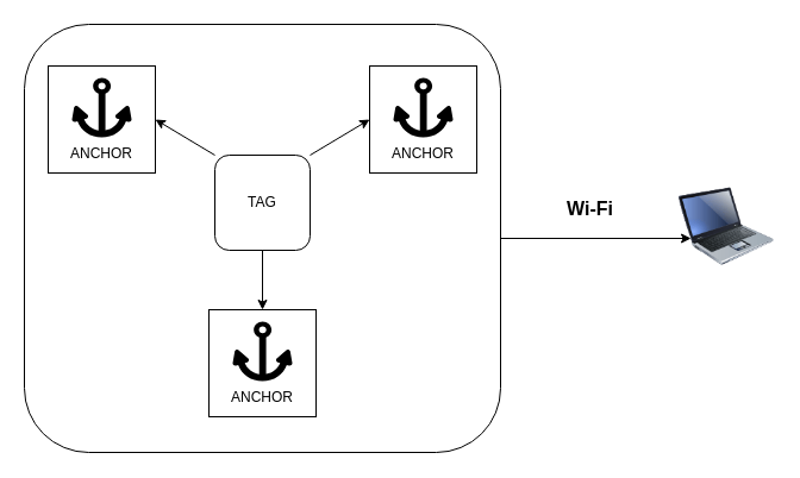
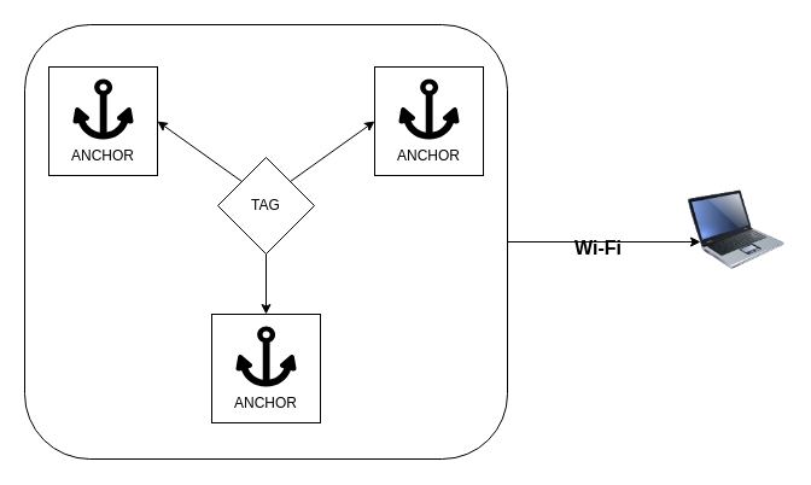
- <mxCell id="2" value="TAG" style="whiteSpace=wrap;html=1;rounded=1;" vertex="1" parent="1"><mxGeometry x="180" y="130" width="80" height="80" as="geometry" /></mxCell>
+ <mxCell id="2" value="TAG" style="rhombus;whiteSpace=wrap;html=1;" vertex="1" parent="1"><mxGeometry x="180" y="130" width="80" height="80" as="geometry" /></mxCell>
- <mxCell id="8" value="&lt;b&gt;&lt;font style=&quot;font-size: 16px;&quot;&gt;Wi-Fi&lt;/font&gt;&lt;/b&gt;" style="text;html=1;align=center;verticalAlign=middle;resizable=0;points=[];autosize=1;strokeColor=none;fillColor=none;" vertex="1" parent="1"><mxGeometry x="465" y="160" width="60" height="30" as="geometry" /></mxCell>
+ <mxCell id="8" value="&lt;b&gt;&lt;font style=&quot;font-size: 16px;&quot;&gt;Wi-Fi&lt;/font&gt;&lt;/b&gt;" style="text;html=1;align=center;verticalAlign=middle;resizable=0;points=[];autosize=1;strokeColor=none;fillColor=none;" vertex="1" parent="1"><mxGeometry x="465" y="190" width="60" height="30" as="geometry" /></mxCell>
